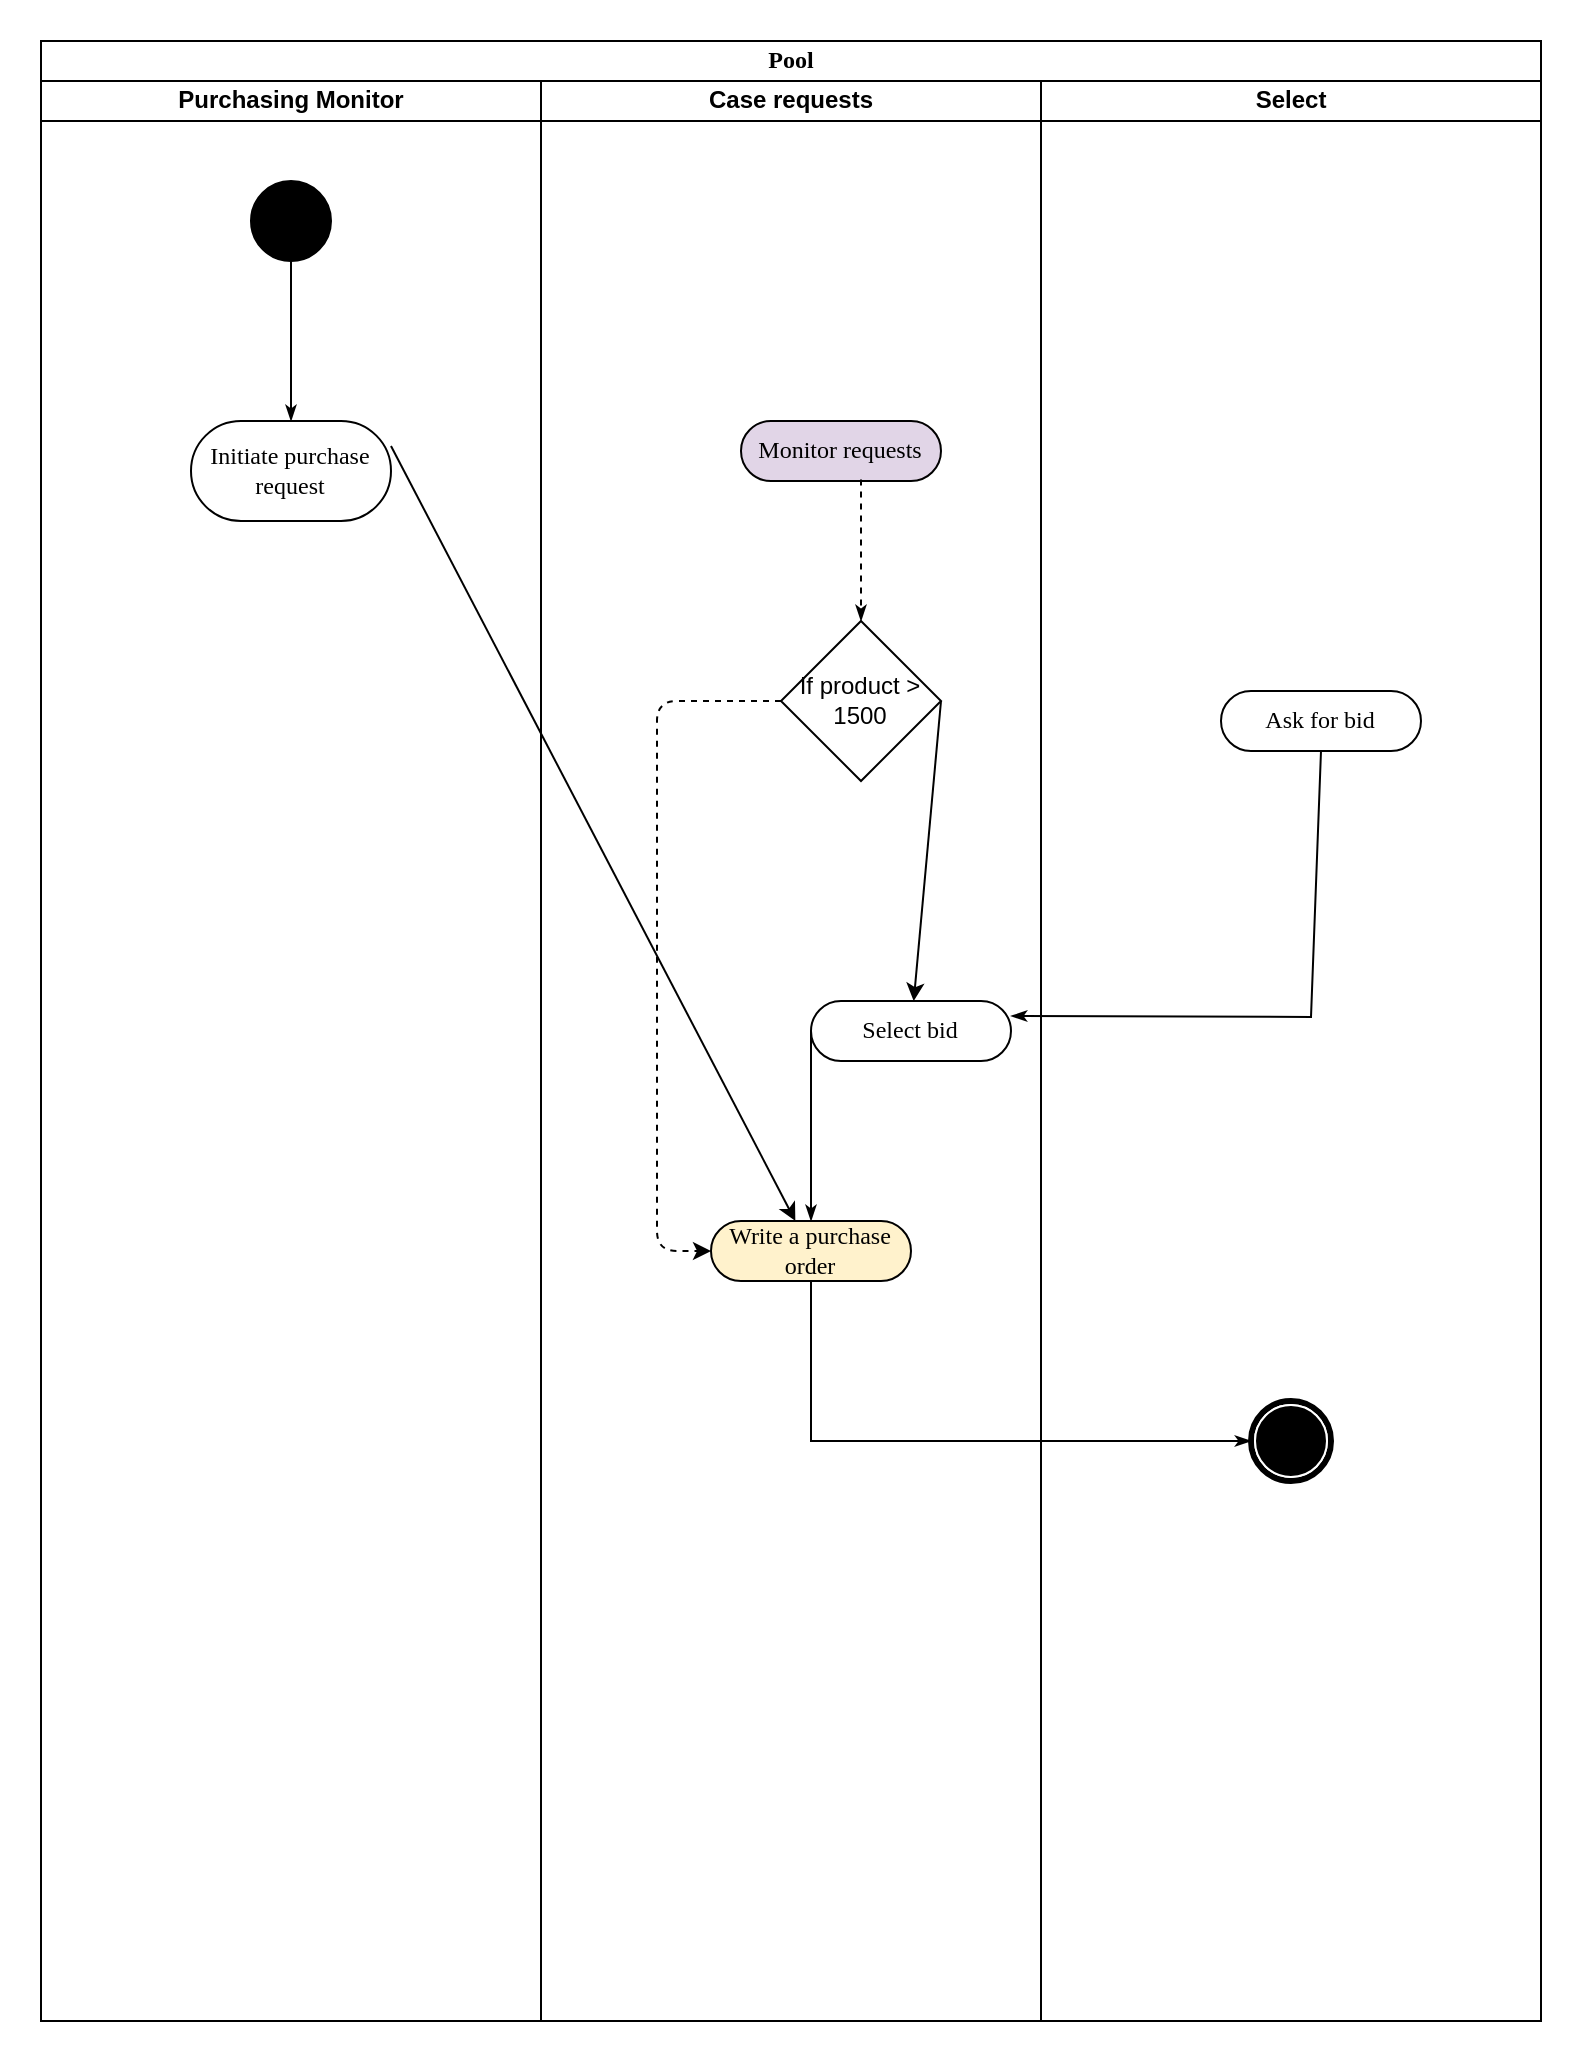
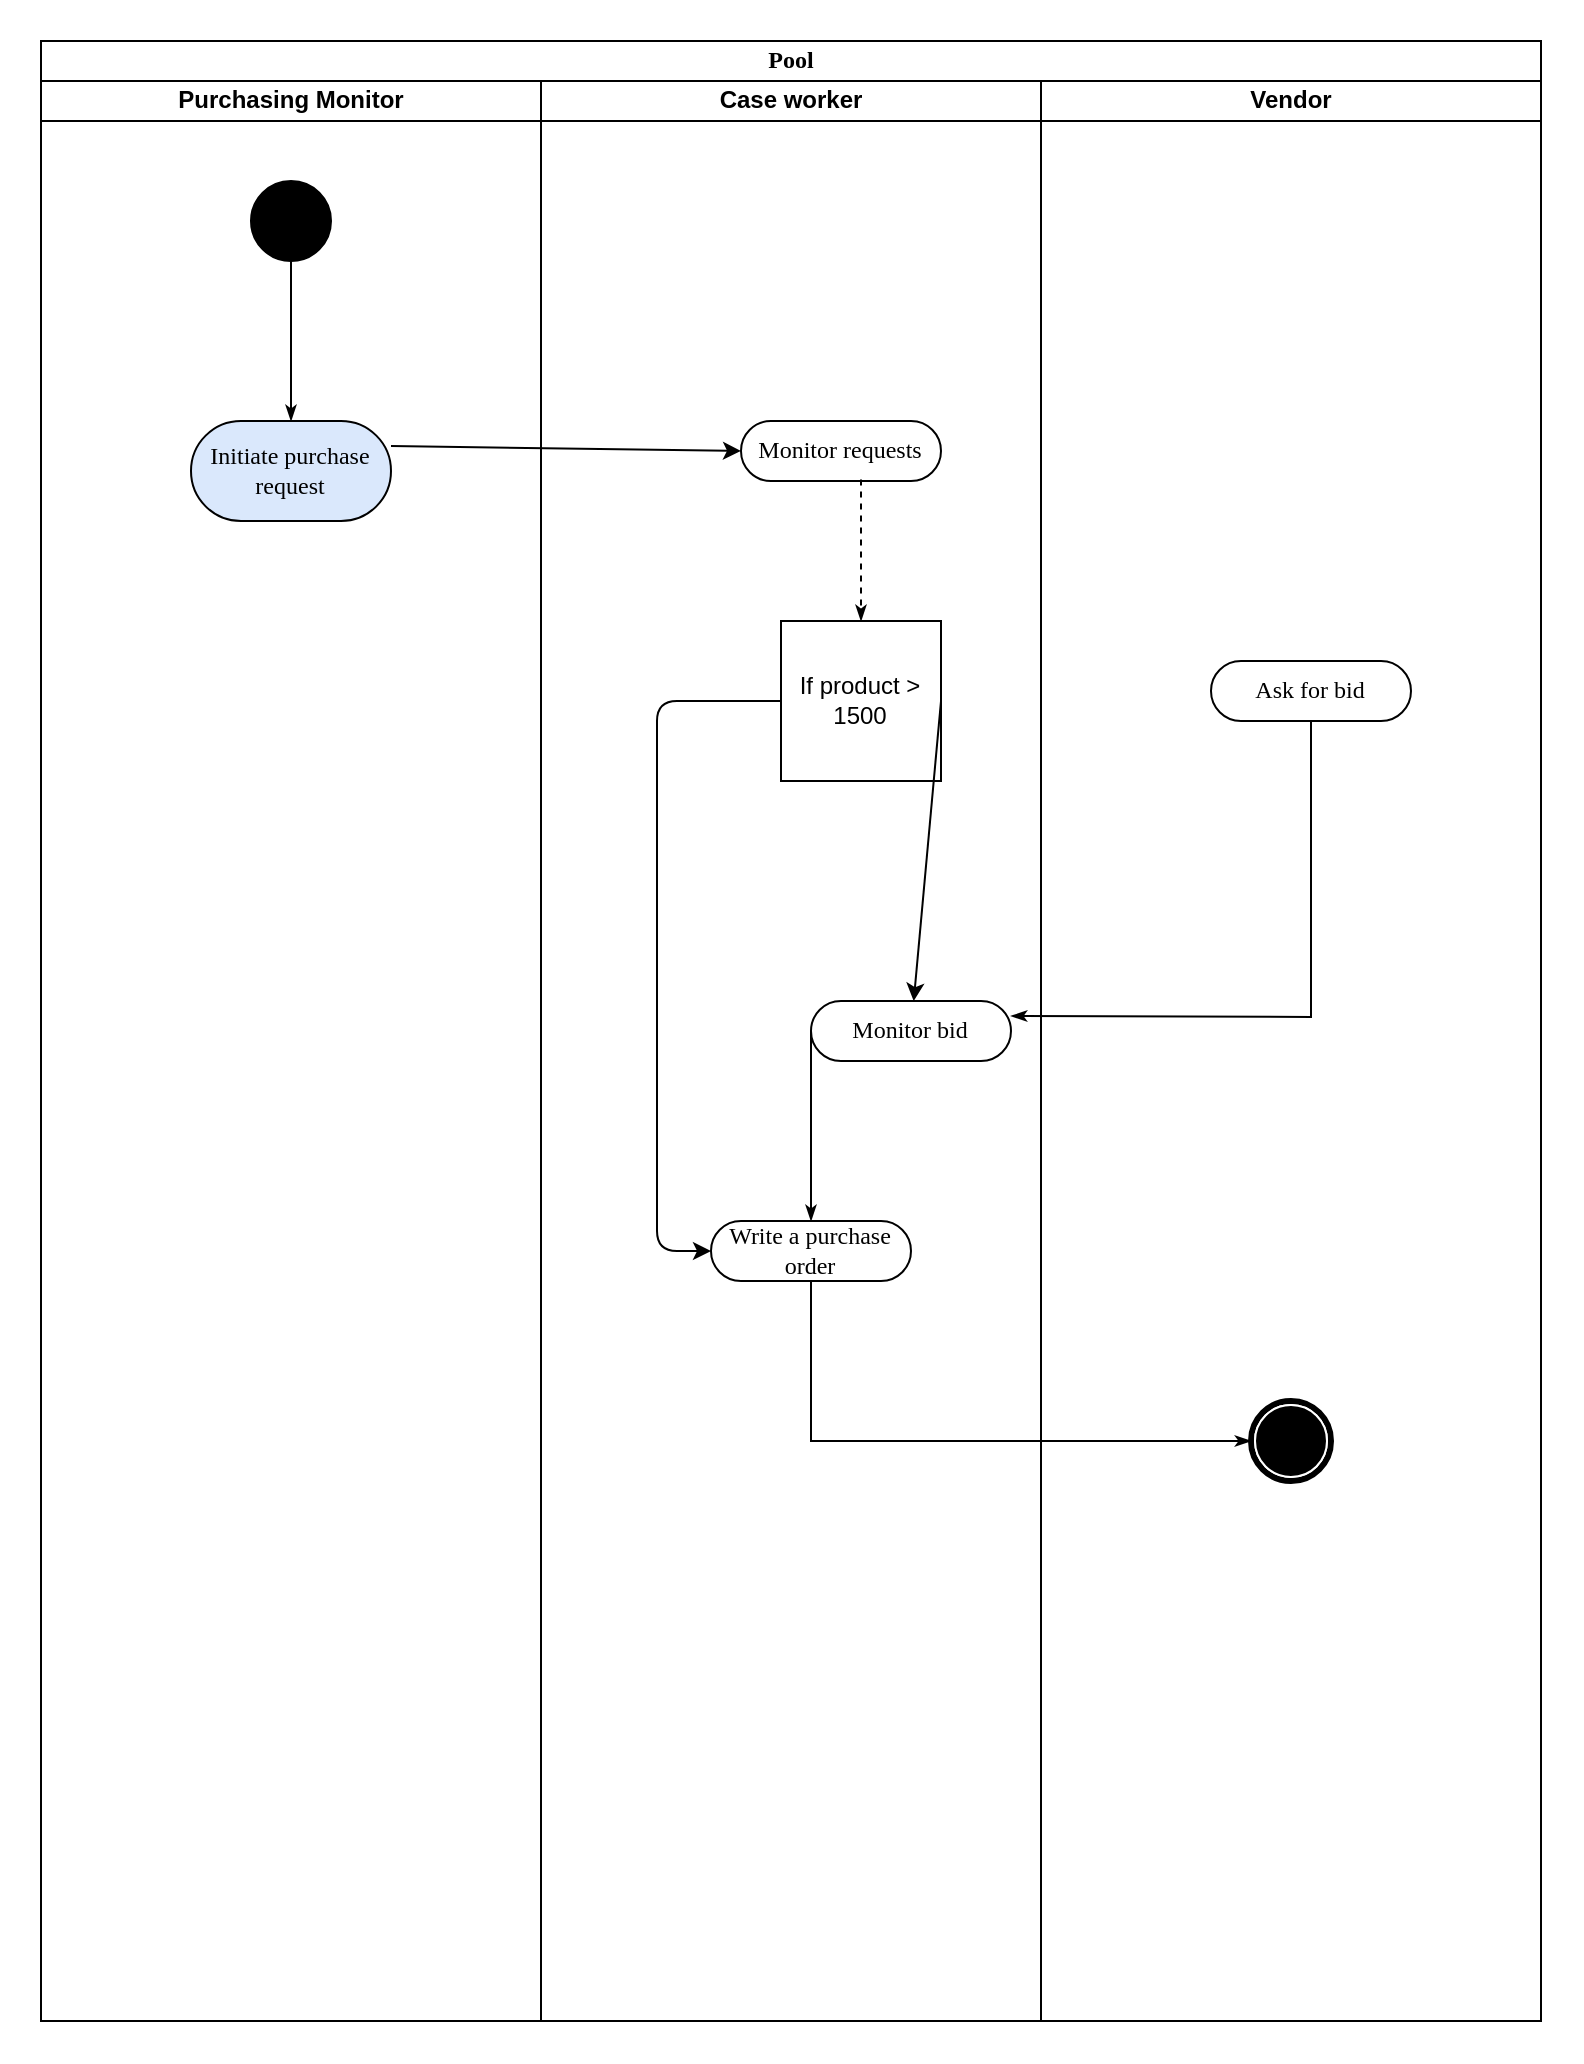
- <mxCell id="7" value="Case requests" style="swimlane;html=1;startSize=20;" parent="2" vertex="1"><mxGeometry x="250" y="20" width="250" height="970" as="geometry" /></mxCell>
+ <mxCell id="7" value="Case worker" style="swimlane;html=1;startSize=20;" parent="2" vertex="1"><mxGeometry x="250" y="20" width="250" height="970" as="geometry" /></mxCell>
- <mxCell id="18" value="Select" style="swimlane;html=1;startSize=20;" parent="2" vertex="1"><mxGeometry x="500" y="20" width="250" height="970" as="geometry" /></mxCell>
+ <mxCell id="18" value="Vendor" style="swimlane;html=1;startSize=20;" parent="2" vertex="1"><mxGeometry x="500" y="20" width="250" height="970" as="geometry" /></mxCell>
- <mxCell id="9" value="Monitor requests" style="rounded=1;whiteSpace=wrap;html=1;shadow=0;comic=0;labelBackgroundColor=none;strokeWidth=1;fontFamily=Verdana;fontSize=12;align=center;arcSize=50;fillColor=#e1d5e7;" vertex="1" parent="7"><mxGeometry x="100" y="170" width="100" height="30" as="geometry" /></mxCell>
+ <mxCell id="9" value="Monitor requests" style="rounded=1;whiteSpace=wrap;html=1;shadow=0;comic=0;labelBackgroundColor=none;strokeWidth=1;fontFamily=Verdana;fontSize=12;align=center;arcSize=50;" vertex="1" parent="7"><mxGeometry x="100" y="170" width="100" height="30" as="geometry" /></mxCell>
- <mxCell id="4" value="Initiate purchase request" style="rounded=1;whiteSpace=wrap;html=1;shadow=0;comic=0;labelBackgroundColor=none;strokeWidth=1;fontFamily=Verdana;fontSize=12;align=center;arcSize=50;" parent="3" vertex="1"><mxGeometry x="75" y="170" width="100" height="50" as="geometry" /></mxCell>
+ <mxCell id="4" value="Initiate purchase request" style="rounded=1;whiteSpace=wrap;html=1;shadow=0;comic=0;labelBackgroundColor=none;strokeWidth=1;fontFamily=Verdana;fontSize=12;align=center;arcSize=50;fillColor=#dae8fc;" parent="3" vertex="1"><mxGeometry x="75" y="170" width="100" height="50" as="geometry" /></mxCell>
- <mxCell id="16" value="" style="endArrow=classic;html=1;exitX=1;exitY=0.25;exitDx=0;exitDy=0;" edge="1" parent="2" source="4" target="13"><mxGeometry width="50" height="50" relative="1" as="geometry"><mxPoint x="360" y="320" as="sourcePoint" /><mxPoint x="220" y="325" as="targetPoint" /></mxGeometry></mxCell>
+ <mxCell id="16" value="" style="endArrow=classic;html=1;exitX=1;exitY=0.25;exitDx=0;exitDy=0;entryX=0;entryY=0.5;entryDx=0;entryDy=0;" edge="1" parent="2" source="4" target="9"><mxGeometry width="50" height="50" relative="1" as="geometry"><mxPoint x="360" y="320" as="sourcePoint" /><mxPoint x="220" y="325" as="targetPoint" /></mxGeometry></mxCell>
- <mxCell id="8" value="If product &amp;gt; 1500" style="rhombus;whiteSpace=wrap;html=1;" vertex="1" parent="7"><mxGeometry x="120" y="270" width="80" height="80" as="geometry" /></mxCell>
+ <mxCell id="8" value="If product &amp;gt; 1500" style="whiteSpace=wrap;html=1;rounded=0;" vertex="1" parent="7"><mxGeometry x="120" y="270" width="80" height="80" as="geometry" /></mxCell>
- <mxCell id="19" value="Ask for bid" style="rounded=1;whiteSpace=wrap;html=1;shadow=0;comic=0;labelBackgroundColor=none;strokeWidth=1;fontFamily=Verdana;fontSize=12;align=center;arcSize=50;" parent="18" vertex="1"><mxGeometry x="90" y="305" width="100" height="30" as="geometry" /></mxCell>
+ <mxCell id="19" value="Ask for bid" style="rounded=1;whiteSpace=wrap;html=1;shadow=0;comic=0;labelBackgroundColor=none;strokeWidth=1;fontFamily=Verdana;fontSize=12;align=center;arcSize=50;" parent="18" vertex="1"><mxGeometry x="85" y="290" width="100" height="30" as="geometry" /></mxCell>
- <mxCell id="11" value="" style="endArrow=classic;html=1;exitX=0;exitY=0.5;exitDx=0;exitDy=0;entryX=0;entryY=0.5;entryDx=0;entryDy=0;dashed=1;" edge="1" parent="7" source="8" target="13"><mxGeometry width="50" height="50" relative="1" as="geometry"><mxPoint x="185" y="240" as="sourcePoint" /><mxPoint x="60" y="590" as="targetPoint" /><Array as="points"><mxPoint x="58" y="310" /><mxPoint x="58" y="585" /></Array></mxGeometry></mxCell>
+ <mxCell id="11" value="" style="endArrow=classic;html=1;exitX=0;exitY=0.5;exitDx=0;exitDy=0;entryX=0;entryY=0.5;entryDx=0;entryDy=0;" edge="1" parent="7" source="8" target="13"><mxGeometry width="50" height="50" relative="1" as="geometry"><mxPoint x="185" y="240" as="sourcePoint" /><mxPoint x="60" y="590" as="targetPoint" /><Array as="points"><mxPoint x="58" y="310" /><mxPoint x="58" y="585" /></Array></mxGeometry></mxCell>
- <mxCell id="12" value="Select bid" style="rounded=1;whiteSpace=wrap;html=1;shadow=0;comic=0;labelBackgroundColor=none;strokeWidth=1;fontFamily=Verdana;fontSize=12;align=center;arcSize=50;" parent="7" vertex="1"><mxGeometry x="135" y="460" width="100" height="30" as="geometry" /></mxCell>
+ <mxCell id="12" value="Monitor bid" style="rounded=1;whiteSpace=wrap;html=1;shadow=0;comic=0;labelBackgroundColor=none;strokeWidth=1;fontFamily=Verdana;fontSize=12;align=center;arcSize=50;" parent="7" vertex="1"><mxGeometry x="135" y="460" width="100" height="30" as="geometry" /></mxCell>
- <mxCell id="13" value="Write a purchase order" style="rounded=1;whiteSpace=wrap;html=1;shadow=0;comic=0;labelBackgroundColor=none;strokeWidth=1;fontFamily=Verdana;fontSize=12;align=center;arcSize=50;fillColor=#fff2cc;" vertex="1" parent="7"><mxGeometry x="85" y="570" width="100" height="30" as="geometry" /></mxCell>
+ <mxCell id="13" value="Write a purchase order" style="rounded=1;whiteSpace=wrap;html=1;shadow=0;comic=0;labelBackgroundColor=none;strokeWidth=1;fontFamily=Verdana;fontSize=12;align=center;arcSize=50;" vertex="1" parent="7"><mxGeometry x="85" y="570" width="100" height="30" as="geometry" /></mxCell>
